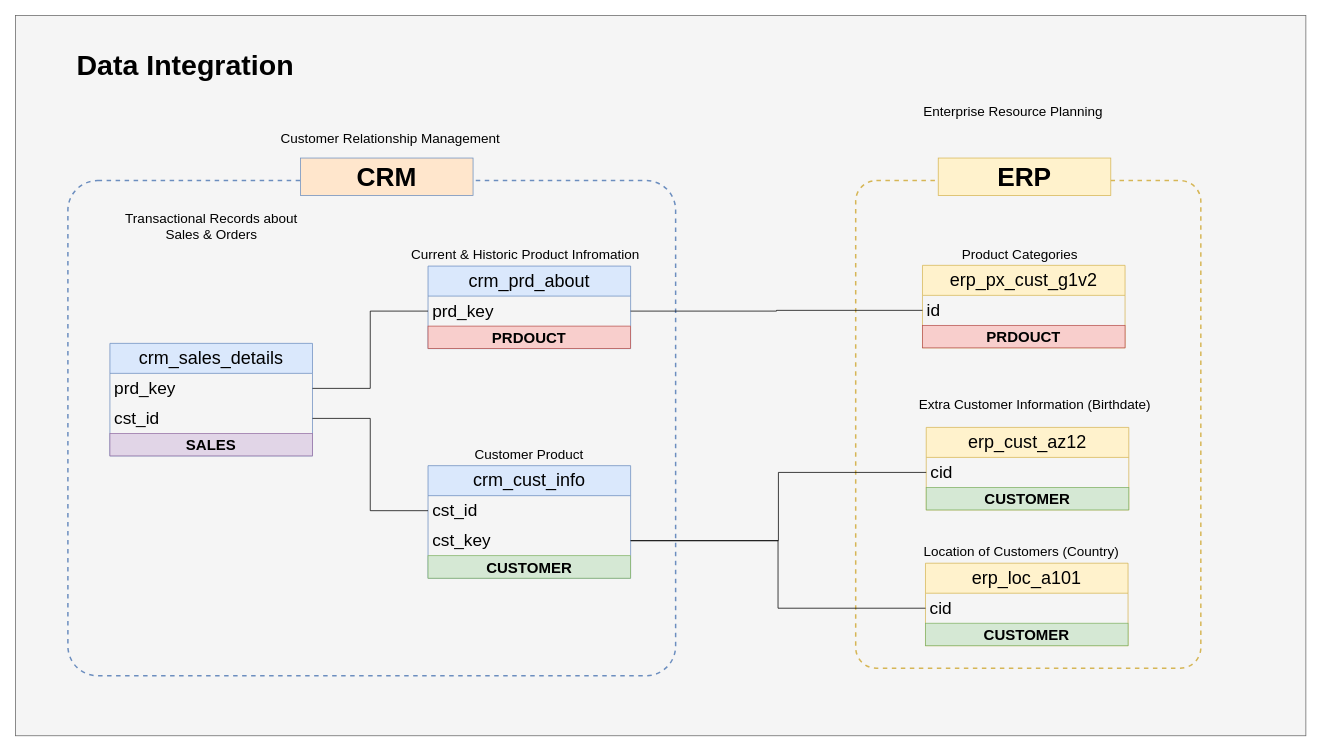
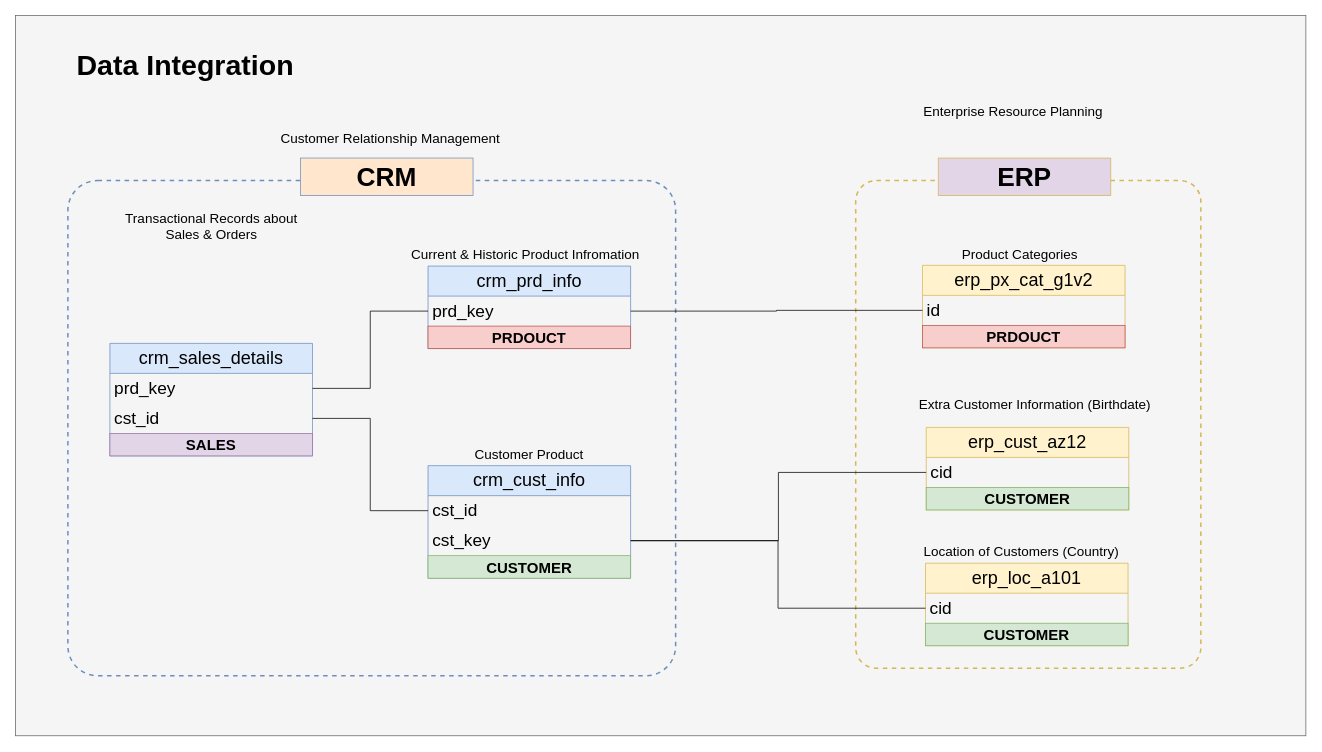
- <mxCell id="36" value="&lt;font style=&quot;font-size: 35px;&quot;&gt;&lt;b&gt;ERP&lt;/b&gt;&lt;/font&gt;" style="rounded=0;whiteSpace=wrap;html=1;fillColor=#fff2cc;strokeColor=#d6b656;" parent="1" vertex="1"><mxGeometry x="1250" y="210" width="230" height="50" as="geometry" /></mxCell>
+ <mxCell id="36" value="&lt;font style=&quot;font-size: 35px;&quot;&gt;&lt;b&gt;ERP&lt;/b&gt;&lt;/font&gt;" style="rounded=0;whiteSpace=wrap;html=1;fillColor=#e1d5e7;strokeColor=#d6b656;" parent="1" vertex="1"><mxGeometry x="1250" y="210" width="230" height="50" as="geometry" /></mxCell>
- <mxCell id="30" value="erp_px_cust_g1v2" style="swimlane;fontStyle=0;childLayout=stackLayout;horizontal=1;startSize=40;horizontalStack=0;resizeParent=1;resizeParentMax=0;resizeLast=0;collapsible=1;marginBottom=0;whiteSpace=wrap;html=1;rounded=0;fillColor=#fff2cc;strokeColor=#d6b656;fontSize=24;" parent="1" vertex="1"><mxGeometry x="1229" y="353" width="270" height="110" as="geometry" /></mxCell>
+ <mxCell id="30" value="erp_px_cat_g1v2" style="swimlane;fontStyle=0;childLayout=stackLayout;horizontal=1;startSize=40;horizontalStack=0;resizeParent=1;resizeParentMax=0;resizeLast=0;collapsible=1;marginBottom=0;whiteSpace=wrap;html=1;rounded=0;fillColor=#fff2cc;strokeColor=#d6b656;fontSize=24;" parent="1" vertex="1"><mxGeometry x="1229" y="353" width="270" height="110" as="geometry" /></mxCell>
- <mxCell id="11" value="crm_prd_about" style="swimlane;fontStyle=0;childLayout=stackLayout;horizontal=1;startSize=40;horizontalStack=0;resizeParent=1;resizeParentMax=0;resizeLast=0;collapsible=1;marginBottom=0;whiteSpace=wrap;html=1;rounded=0;fillColor=#dae8fc;strokeColor=#6c8ebf;fontSize=24;" parent="1" vertex="1"><mxGeometry x="570" y="354" width="270" height="110" as="geometry" /></mxCell>
+ <mxCell id="11" value="crm_prd_info" style="swimlane;fontStyle=0;childLayout=stackLayout;horizontal=1;startSize=40;horizontalStack=0;resizeParent=1;resizeParentMax=0;resizeLast=0;collapsible=1;marginBottom=0;whiteSpace=wrap;html=1;rounded=0;fillColor=#dae8fc;strokeColor=#6c8ebf;fontSize=24;" parent="1" vertex="1"><mxGeometry x="570" y="354" width="270" height="110" as="geometry" /></mxCell>
